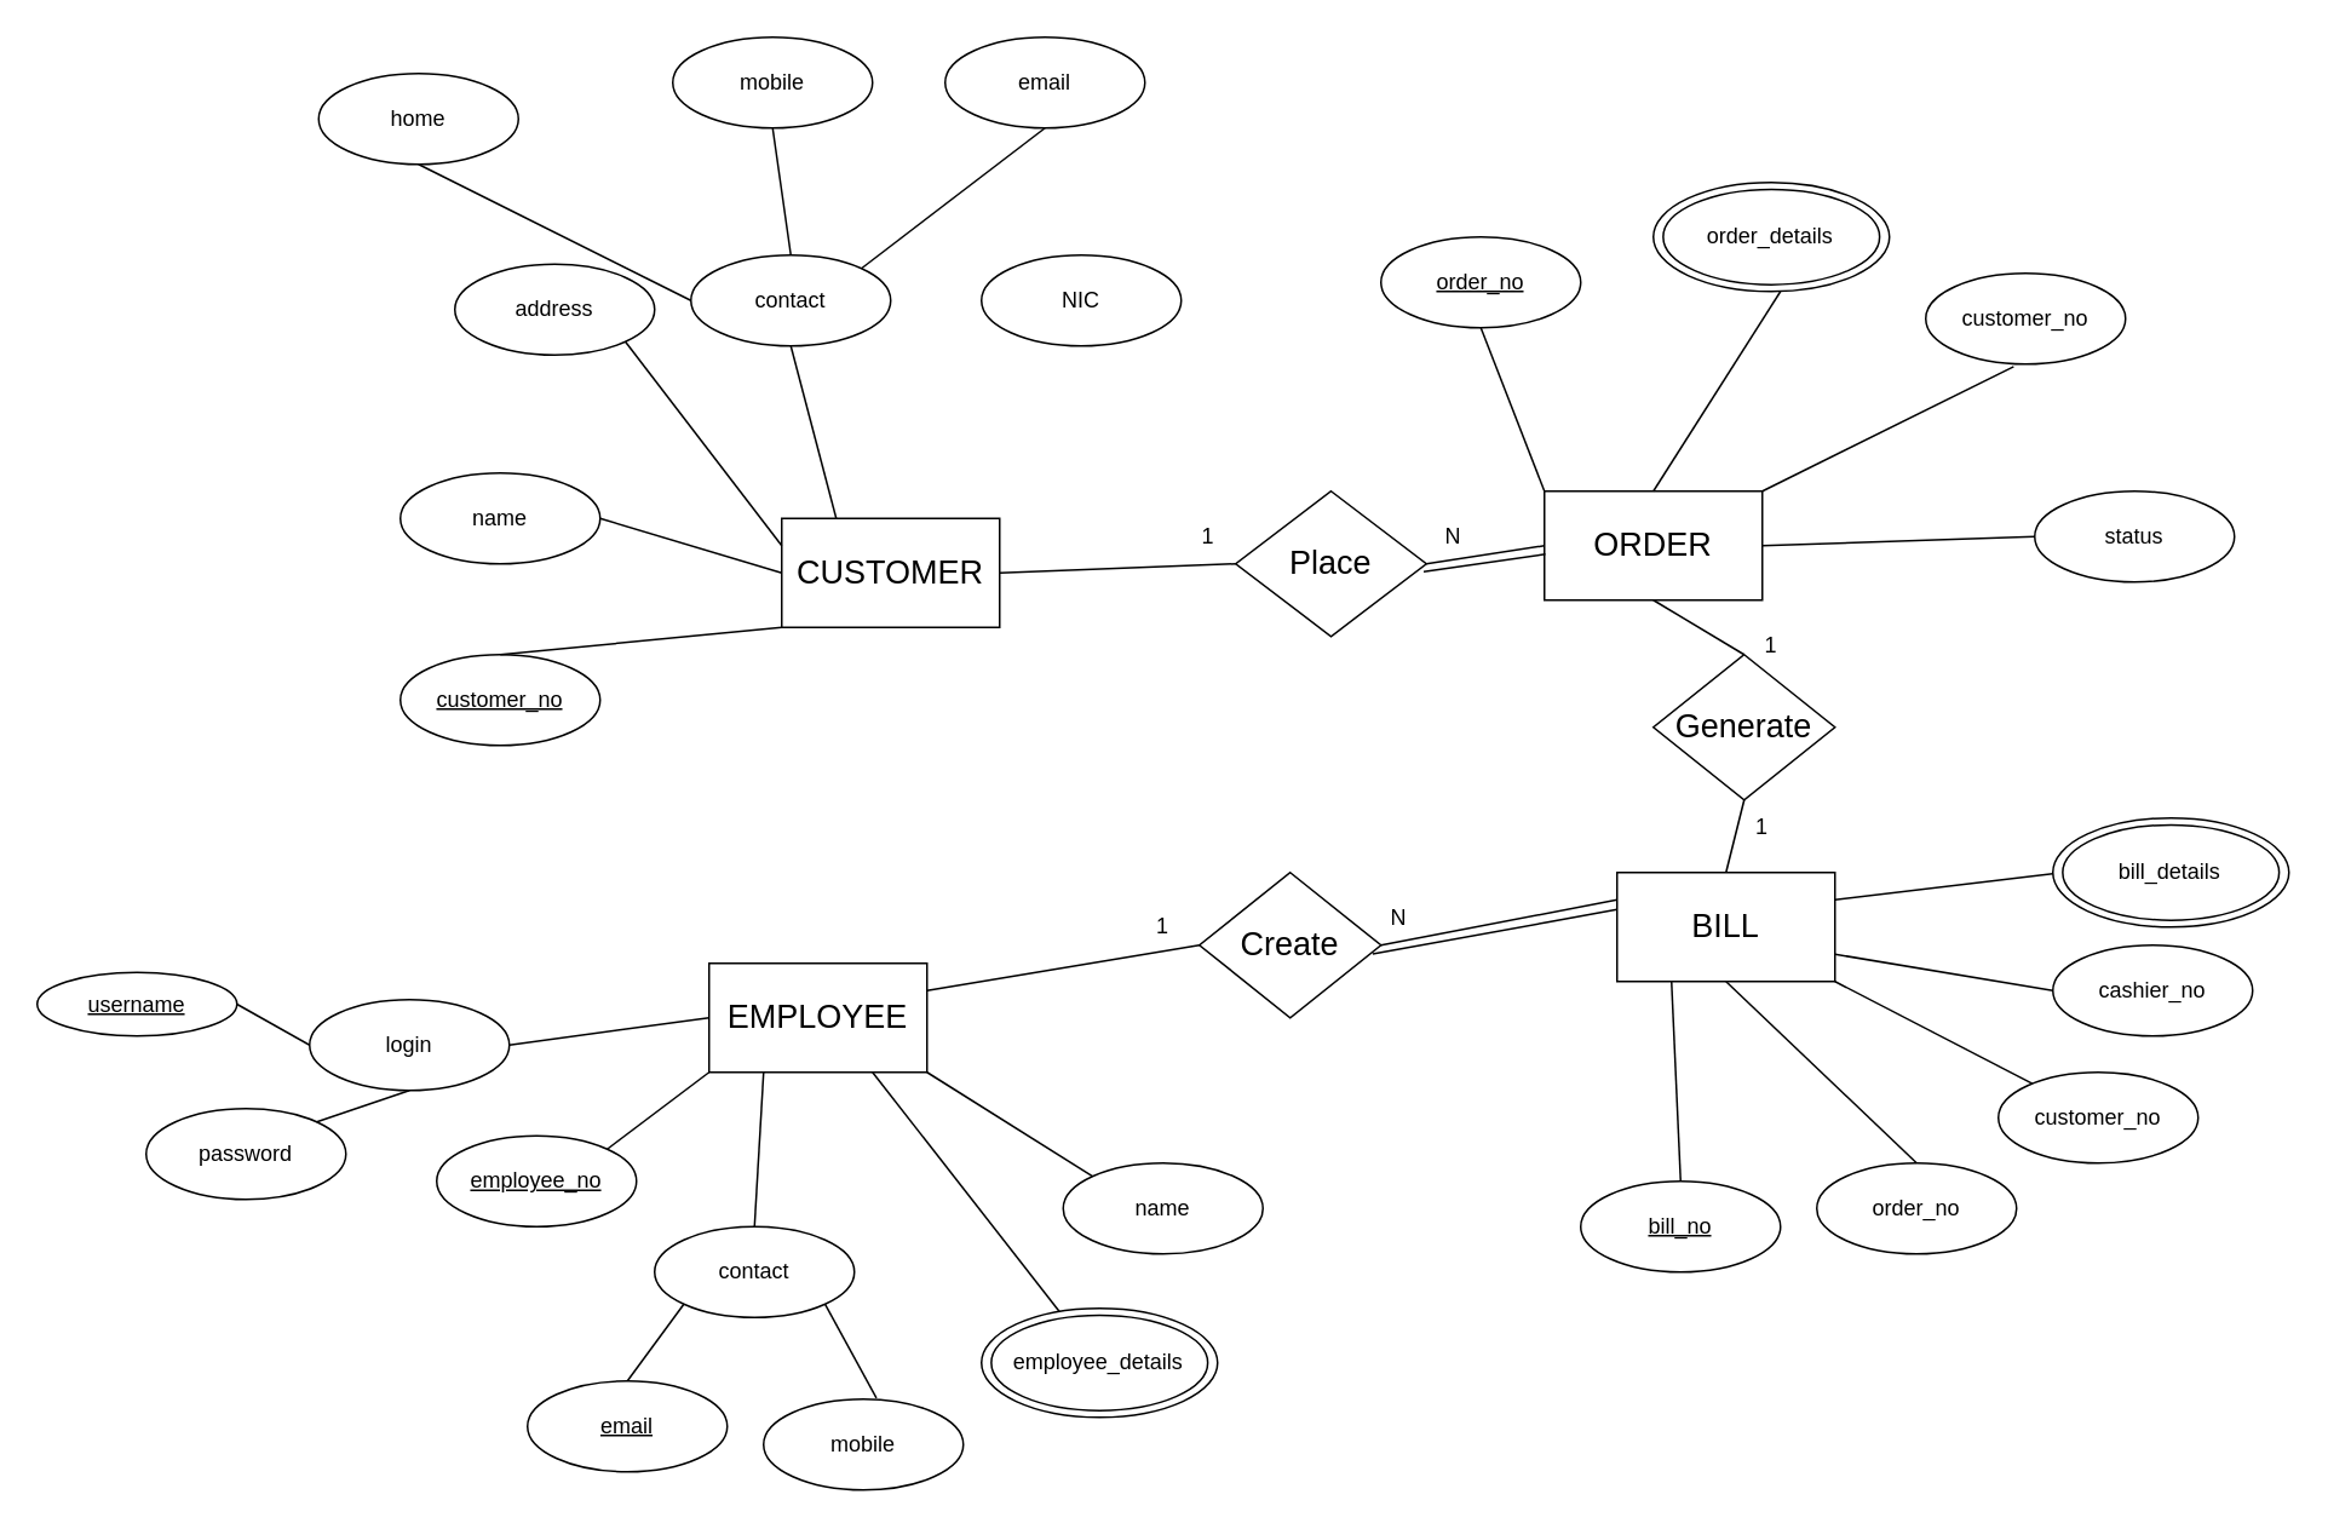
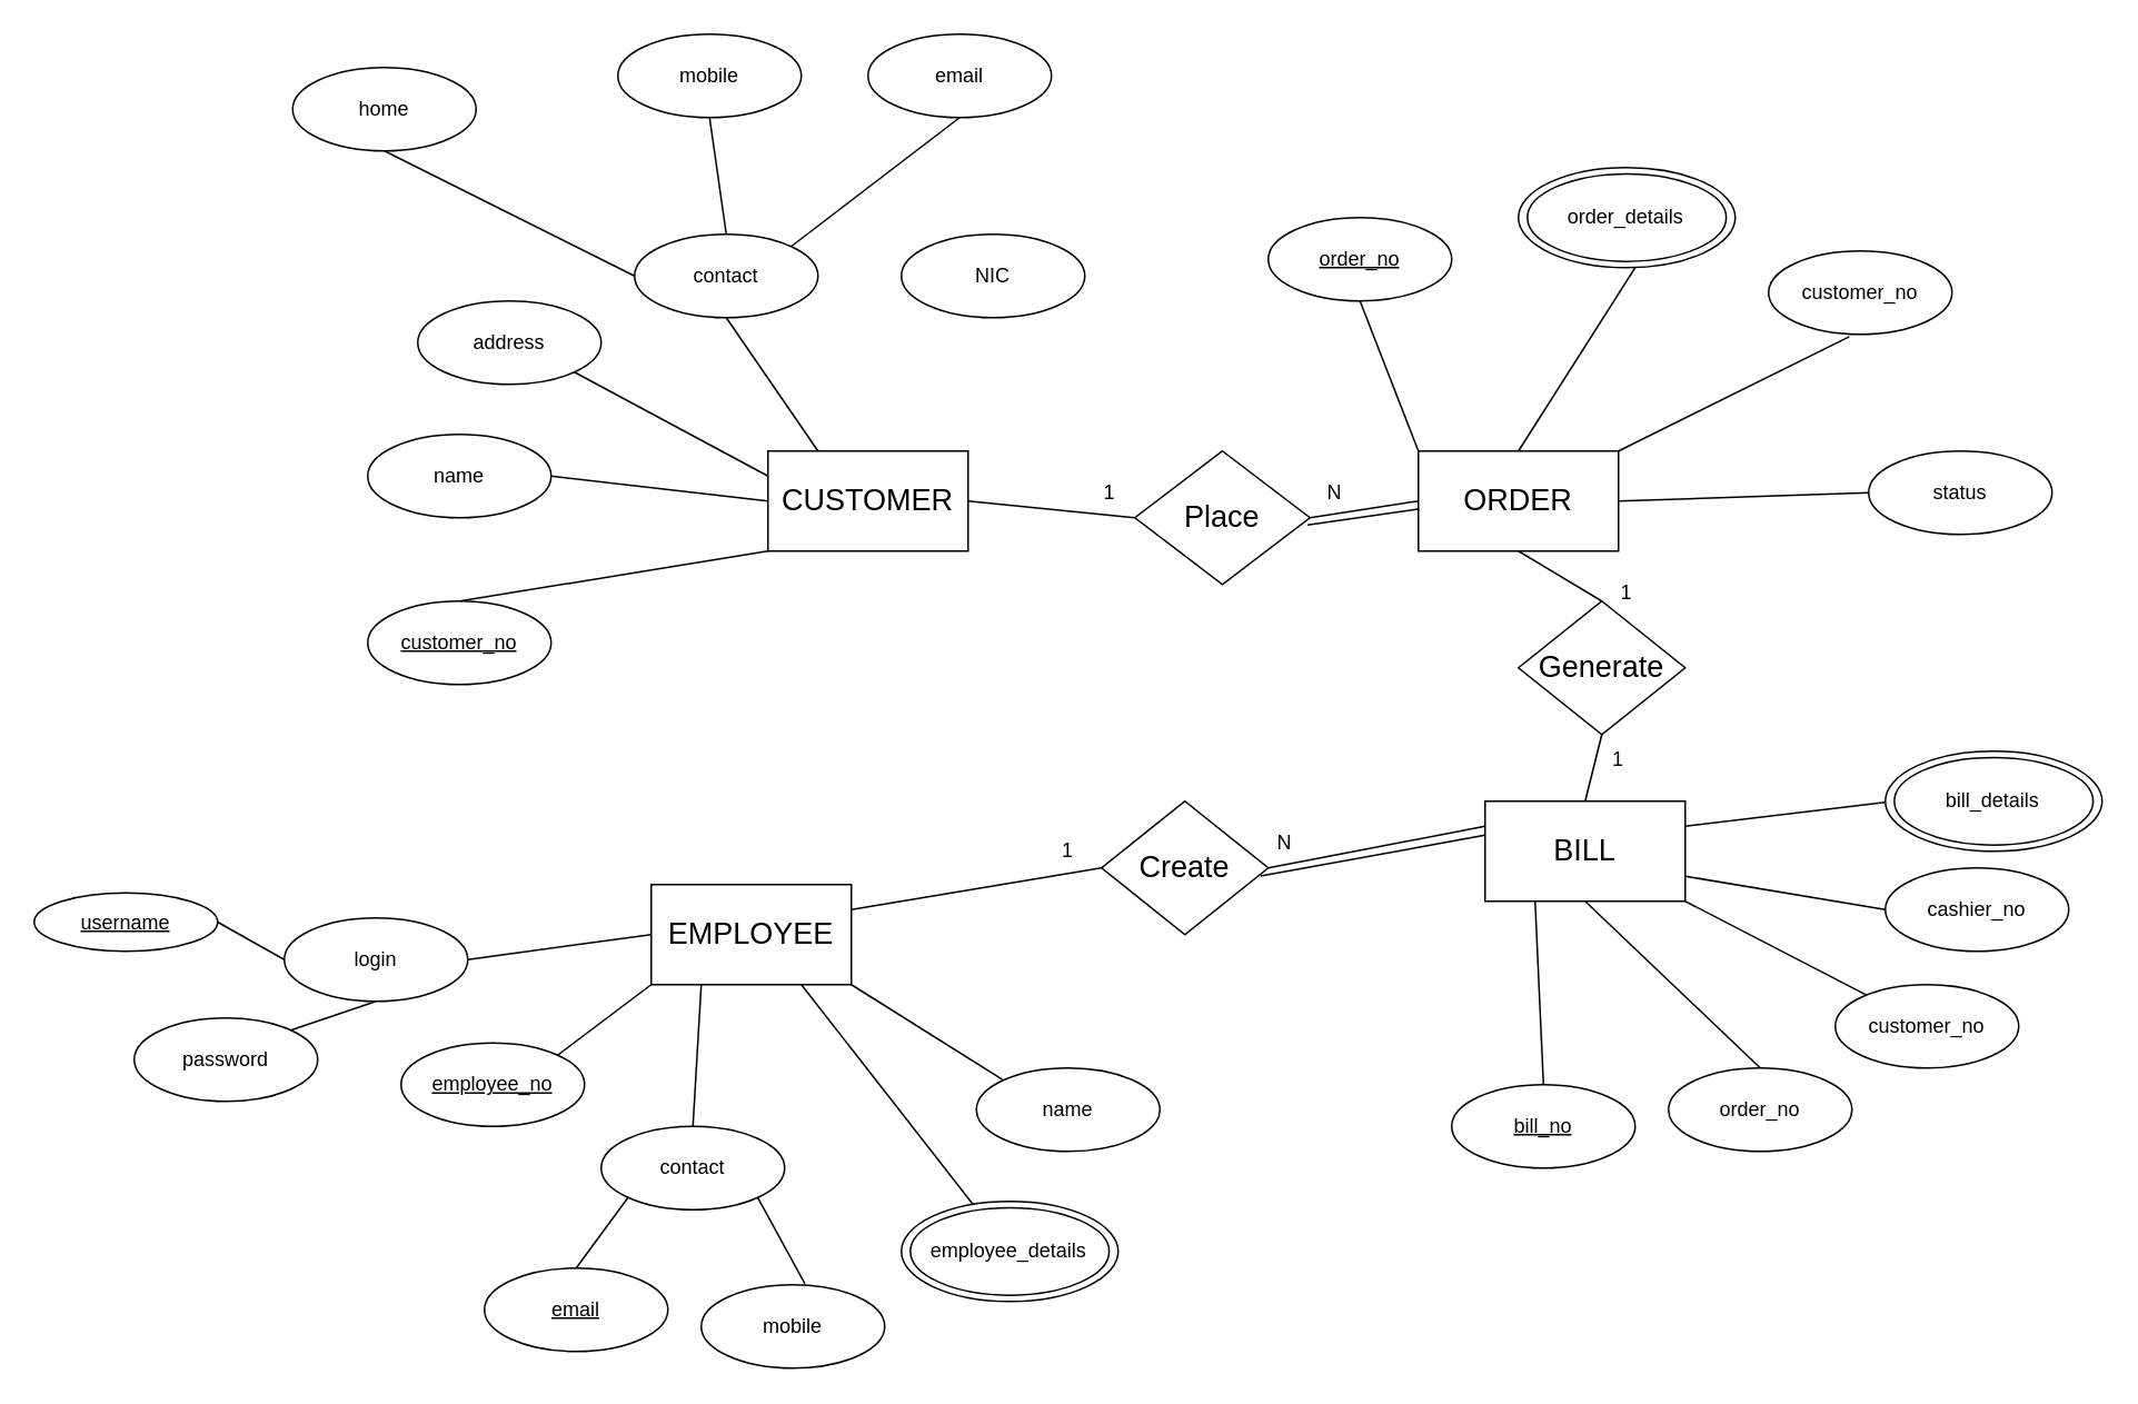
- <mxCell id="7" value="address" style="ellipse;whiteSpace=wrap;html=1;" parent="1" vertex="1"><mxGeometry x="250" y="145" width="110" height="50" as="geometry" /></mxCell>
+ <mxCell id="7" value="address" style="ellipse;whiteSpace=wrap;html=1;" parent="1" vertex="1"><mxGeometry x="250" y="180" width="110" height="50" as="geometry" /></mxCell>
- <mxCell id="2" value="&lt;font style=&quot;font-size: 18px;&quot;&gt;CUSTOMER&lt;/font&gt;" style="rounded=0;whiteSpace=wrap;html=1;" parent="1" vertex="1"><mxGeometry x="430" y="285" width="120" height="60" as="geometry" /></mxCell>
+ <mxCell id="2" value="&lt;font style=&quot;font-size: 18px;&quot;&gt;CUSTOMER&lt;/font&gt;" style="rounded=0;whiteSpace=wrap;html=1;" parent="1" vertex="1"><mxGeometry x="460" y="270" width="120" height="60" as="geometry" /></mxCell>
